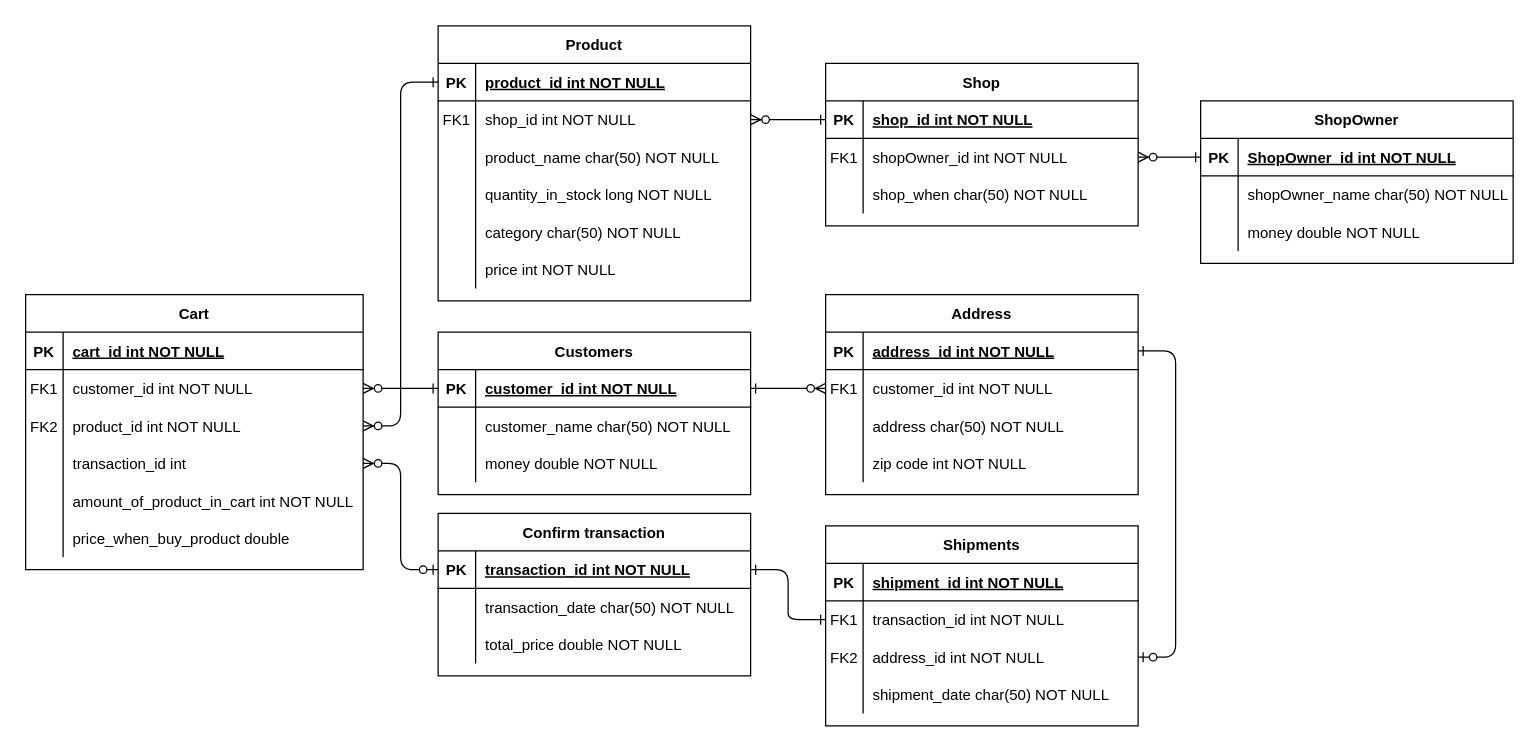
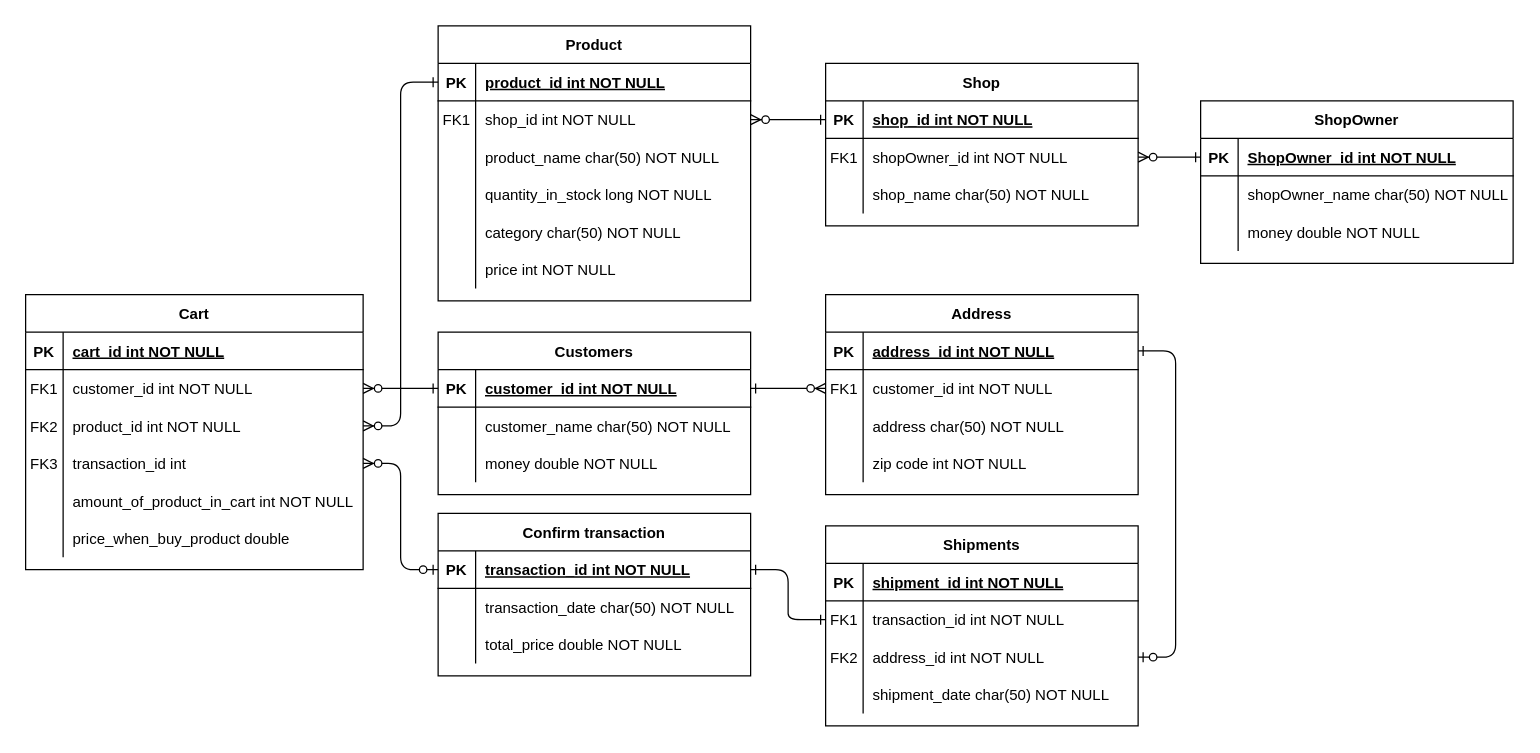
- <mxCell id="45" value="shop_when char(50) NOT NULL" style="shape=partialRectangle;overflow=hidden;connectable=0;fillColor=none;top=0;left=0;bottom=0;right=0;align=left;spacingLeft=6;" vertex="1" parent="43"><mxGeometry x="30" width="220" height="30" as="geometry" /></mxCell>
+ <mxCell id="45" value="shop_name char(50) NOT NULL" style="shape=partialRectangle;overflow=hidden;connectable=0;fillColor=none;top=0;left=0;bottom=0;right=0;align=left;spacingLeft=6;" vertex="1" parent="43"><mxGeometry x="30" width="220" height="30" as="geometry" /></mxCell>
+ <mxCell id="76" value="FK3" style="shape=partialRectangle;overflow=hidden;connectable=0;fillColor=none;top=0;left=0;bottom=0;right=0;" vertex="1" parent="75"><mxGeometry width="30" height="30" as="geometry" /></mxCell>
